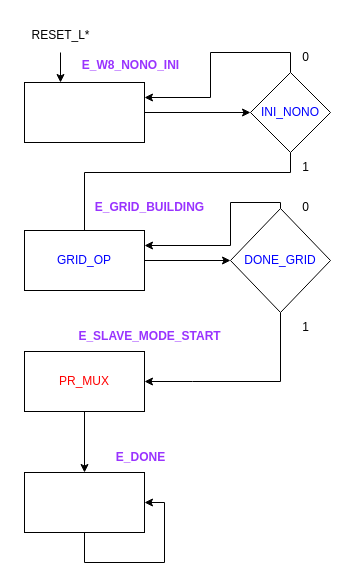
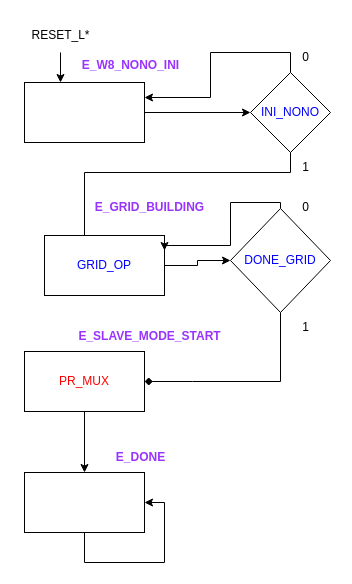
- <mxCell id="11" value="&lt;font color=&quot;#0000ff&quot;&gt;GRID_OP&lt;/font&gt;" style="rounded=0;whiteSpace=wrap;html=1;" vertex="1" parent="1"><mxGeometry x="24" y="230" width="120" height="60" as="geometry" /></mxCell>
+ <mxCell id="11" value="&lt;font color=&quot;#0000ff&quot;&gt;GRID_OP&lt;/font&gt;" style="rounded=0;whiteSpace=wrap;html=1;" vertex="1" parent="1"><mxGeometry x="44" y="235" width="120" height="60" as="geometry" /></mxCell>
- <mxCell id="16" style="edgeStyle=orthogonalEdgeStyle;rounded=0;orthogonalLoop=1;jettySize=auto;html=1;entryX=1;entryY=0.5;entryDx=0;entryDy=0;" edge="1" parent="1" source="17" target="21"><mxGeometry relative="1" as="geometry"><Array as="points"><mxPoint x="280" y="381" /><mxPoint x="192" y="381" /></Array></mxGeometry></mxCell>
+ <mxCell id="16" style="edgeStyle=orthogonalEdgeStyle;rounded=0;orthogonalLoop=1;jettySize=auto;html=1;entryX=1;entryY=0.5;entryDx=0;entryDy=0;endArrow=diamond;" edge="1" parent="1" source="17" target="21"><mxGeometry relative="1" as="geometry"><Array as="points"><mxPoint x="280" y="381" /><mxPoint x="192" y="381" /></Array></mxGeometry></mxCell>
